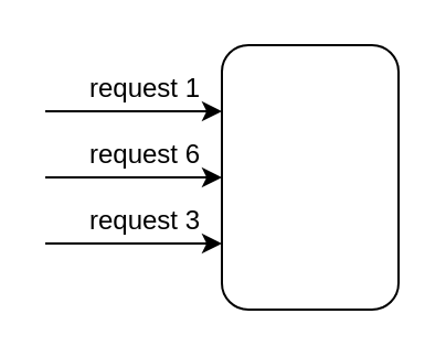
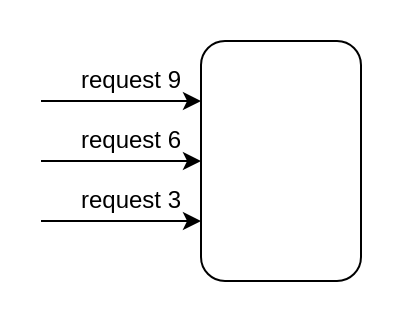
- <mxCell id="4" value="request 1" style="text;html=1;align=center;verticalAlign=middle;resizable=0;points=[];autosize=1;strokeColor=none;fillColor=none;" vertex="1" parent="1"><mxGeometry x="30" y="30" width="70" height="20" as="geometry" /></mxCell>
+ <mxCell id="4" value="request 9" style="text;html=1;align=center;verticalAlign=middle;resizable=0;points=[];autosize=1;strokeColor=none;fillColor=none;" vertex="1" parent="1"><mxGeometry x="30" y="30" width="70" height="20" as="geometry" /></mxCell>
